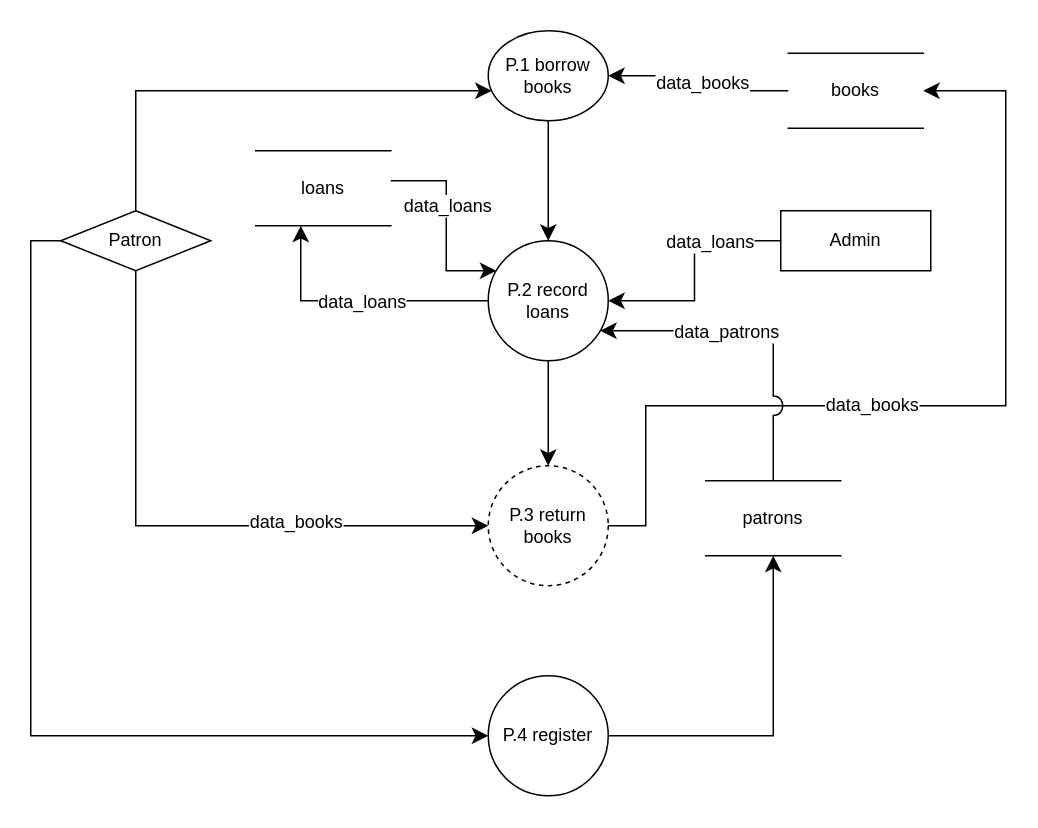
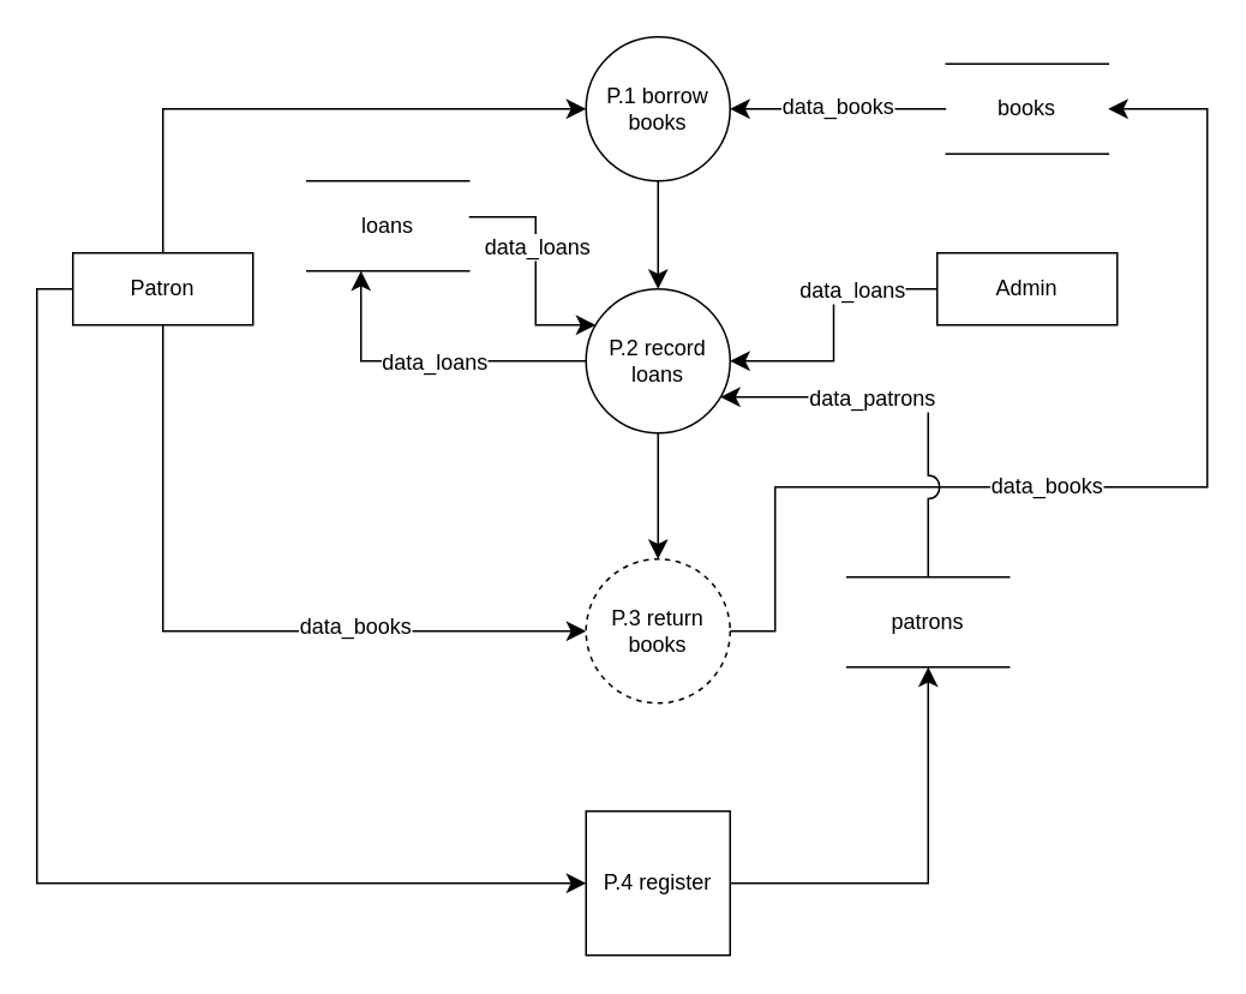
- <mxCell id="11" value="P.1 borrow books" style="ellipse;whiteSpace=wrap;html=1;aspect=fixed;" vertex="1" parent="1"><mxGeometry x="325" y="20" width="80" height="60" as="geometry" /></mxCell>
+ <mxCell id="11" value="P.1 borrow books" style="ellipse;whiteSpace=wrap;html=1;aspect=fixed;" vertex="1" parent="1"><mxGeometry x="325" y="20" width="80" height="80" as="geometry" /></mxCell>
- <mxCell id="6" value="Patron" style="rhombus;whiteSpace=wrap;html=1;align=center;" vertex="1" parent="1"><mxGeometry x="40" y="140" width="100" height="40" as="geometry" /></mxCell>
+ <mxCell id="6" value="Patron" style="whiteSpace=wrap;html=1;align=center;" vertex="1" parent="1"><mxGeometry x="40" y="140" width="100" height="40" as="geometry" /></mxCell>
- <mxCell id="29" value="P.4 register" style="ellipse;whiteSpace=wrap;html=1;aspect=fixed;" vertex="1" parent="1"><mxGeometry x="325" y="450" width="80" height="80" as="geometry" /></mxCell>
+ <mxCell id="29" value="P.4 register" style="whiteSpace=wrap;html=1;aspect=fixed;rounded=0;" vertex="1" parent="1"><mxGeometry x="325" y="450" width="80" height="80" as="geometry" /></mxCell>
